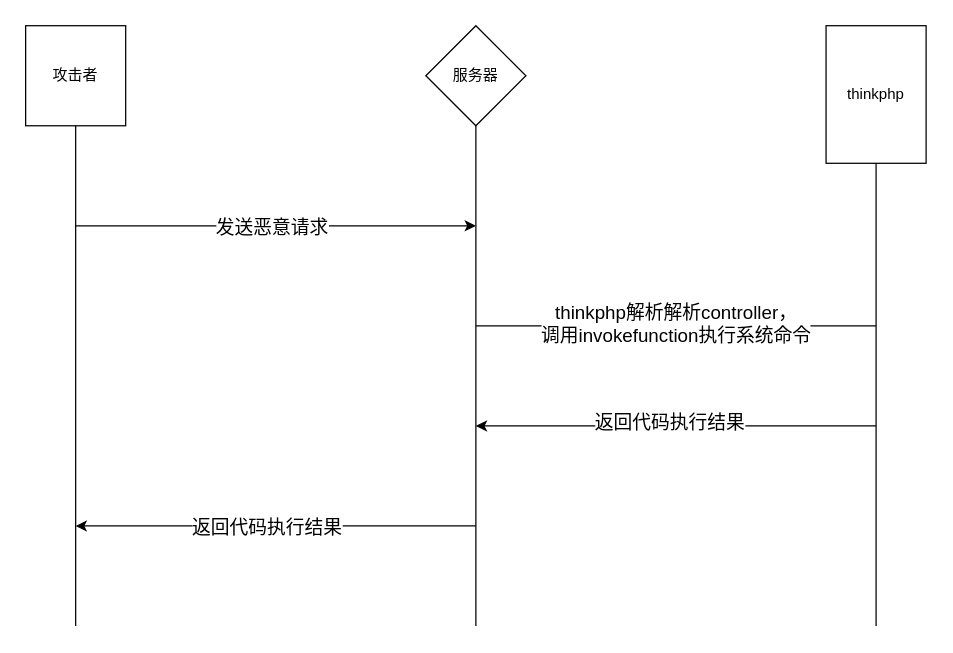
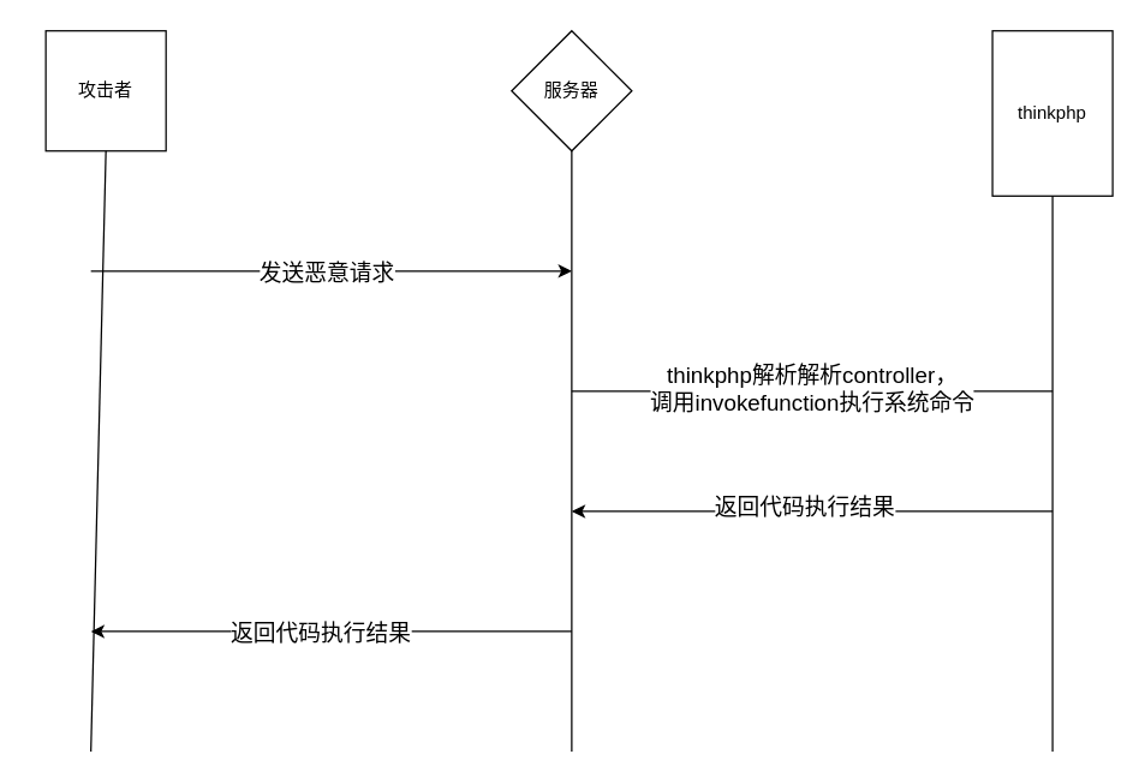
- <mxCell id="2" value="攻击者" style="whiteSpace=wrap;html=1;aspect=fixed;" vertex="1" parent="1"><mxGeometry x="20" y="20" width="80" height="80" as="geometry" /></mxCell>
+ <mxCell id="2" value="攻击者" style="whiteSpace=wrap;html=1;aspect=fixed;" vertex="1" parent="1"><mxGeometry x="30" y="20" width="80" height="80" as="geometry" /></mxCell>
